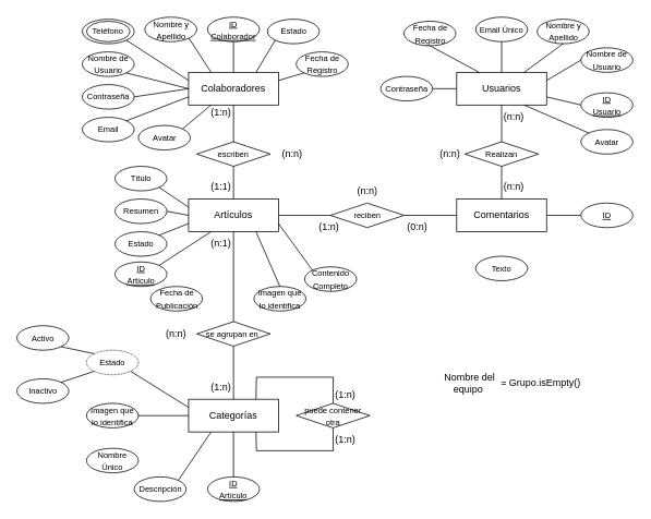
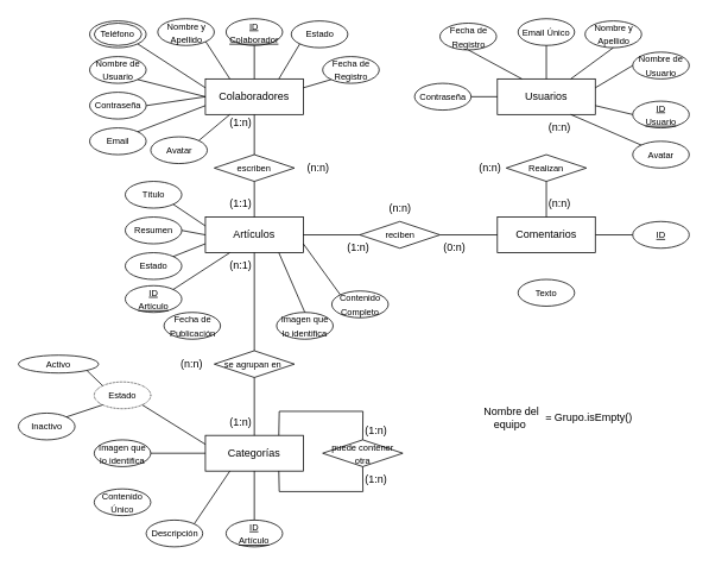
- <mxCell id="78" value="" style="endArrow=none;html=1;rounded=0;entryX=0.5;entryY=1;entryDx=0;entryDy=0;exitX=0.5;exitY=0;exitDx=0;exitDy=0;" edge="1" parent="1" source="67" target="30"><mxGeometry width="50" height="50" relative="1" as="geometry"><mxPoint x="528.25" y="383" as="sourcePoint" /><mxPoint x="428" y="333" as="targetPoint" /></mxGeometry></mxCell>
- <mxCell id="57" value="&lt;font style=&quot;&quot;&gt;&lt;span style=&quot;font-size: 10px;&quot;&gt;Activo&lt;/span&gt;&lt;br&gt;&lt;/font&gt;" style="ellipse;whiteSpace=wrap;html=1;" vertex="1" parent="1"><mxGeometry x="20" y="398" width="63.5" height="30" as="geometry" /></mxCell>
+ <mxCell id="57" value="&lt;font style=&quot;&quot;&gt;&lt;span style=&quot;font-size: 10px;&quot;&gt;Activo&lt;/span&gt;&lt;br&gt;&lt;/font&gt;" style="ellipse;whiteSpace=wrap;html=1;" vertex="1" parent="1"><mxGeometry x="20" y="398" width="90" height="20" as="geometry" /></mxCell>
- <mxCell id="38" value="&lt;font style=&quot;&quot;&gt;&lt;span style=&quot;font-size: 10px;&quot;&gt;Nombre Único&lt;/span&gt;&lt;br&gt;&lt;/font&gt;" style="ellipse;whiteSpace=wrap;html=1;" vertex="1" parent="1"><mxGeometry x="105.13" y="548" width="63.5" height="30" as="geometry" /></mxCell>
+ <mxCell id="38" value="&lt;font style=&quot;&quot;&gt;&lt;span style=&quot;font-size: 10px;&quot;&gt;Contenido Único&lt;/span&gt;&lt;br&gt;&lt;/font&gt;" style="ellipse;whiteSpace=wrap;html=1;" vertex="1" parent="1"><mxGeometry x="105.13" y="548" width="63.5" height="30" as="geometry" /></mxCell>
